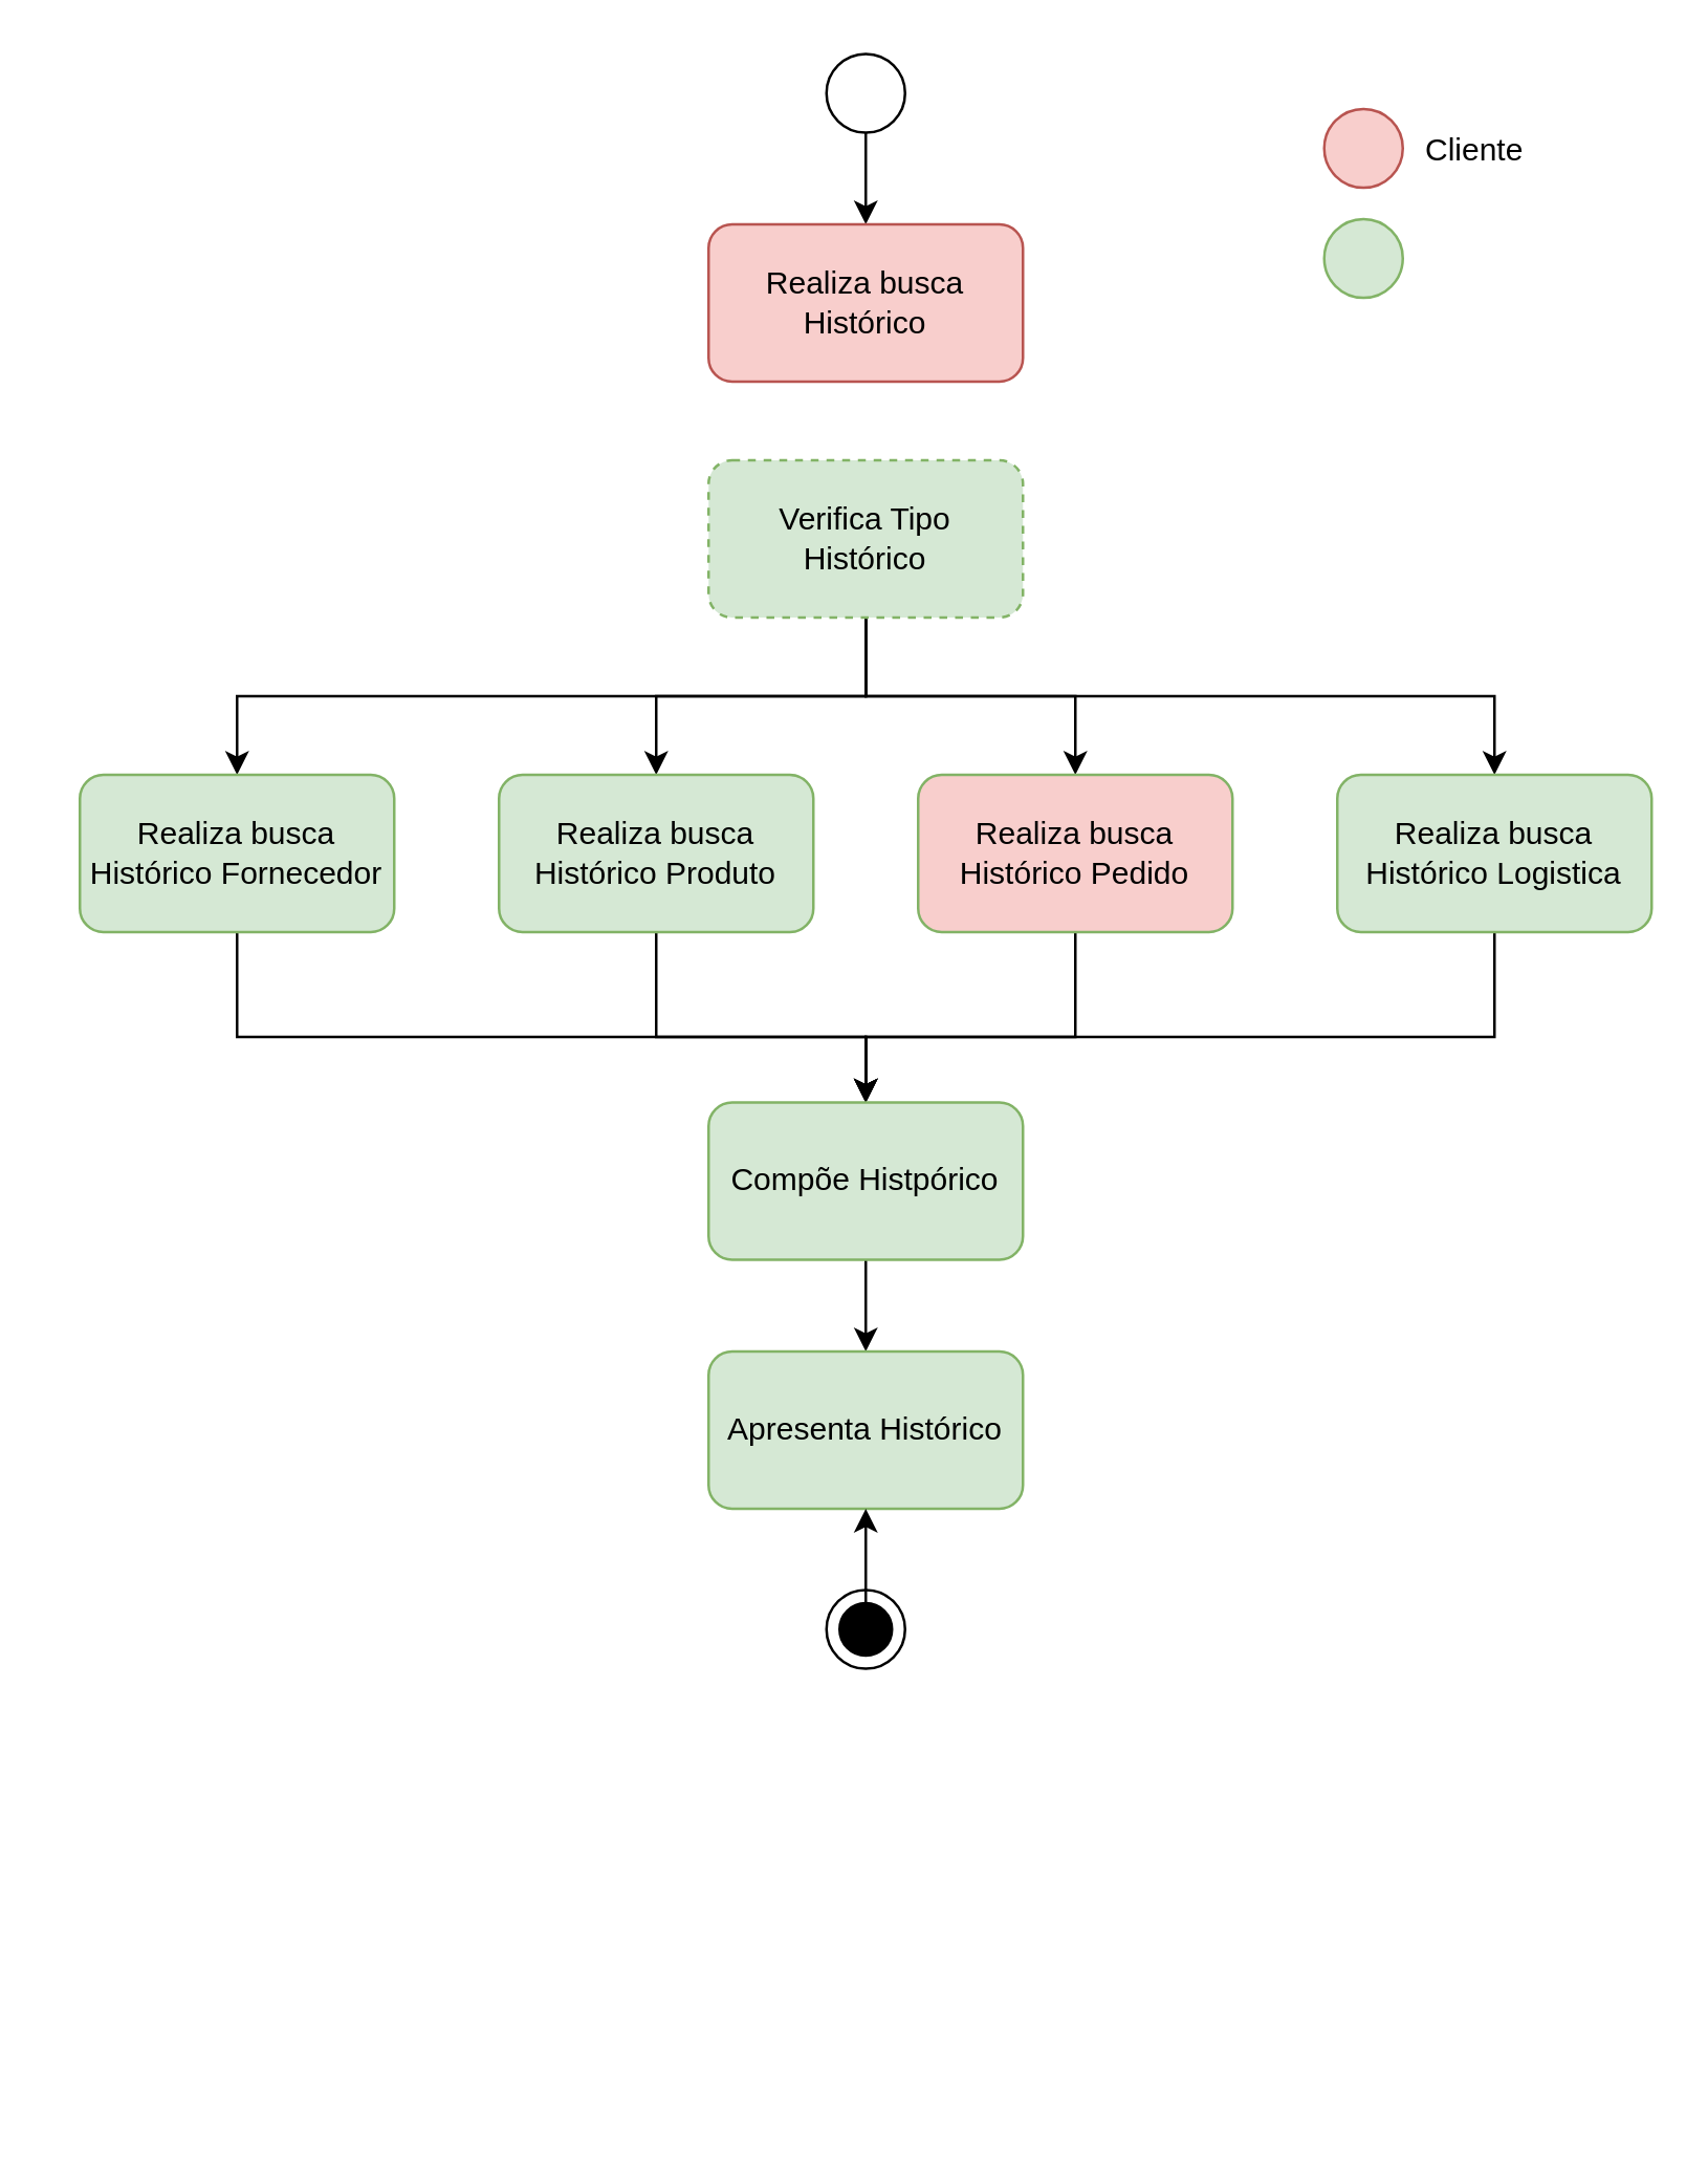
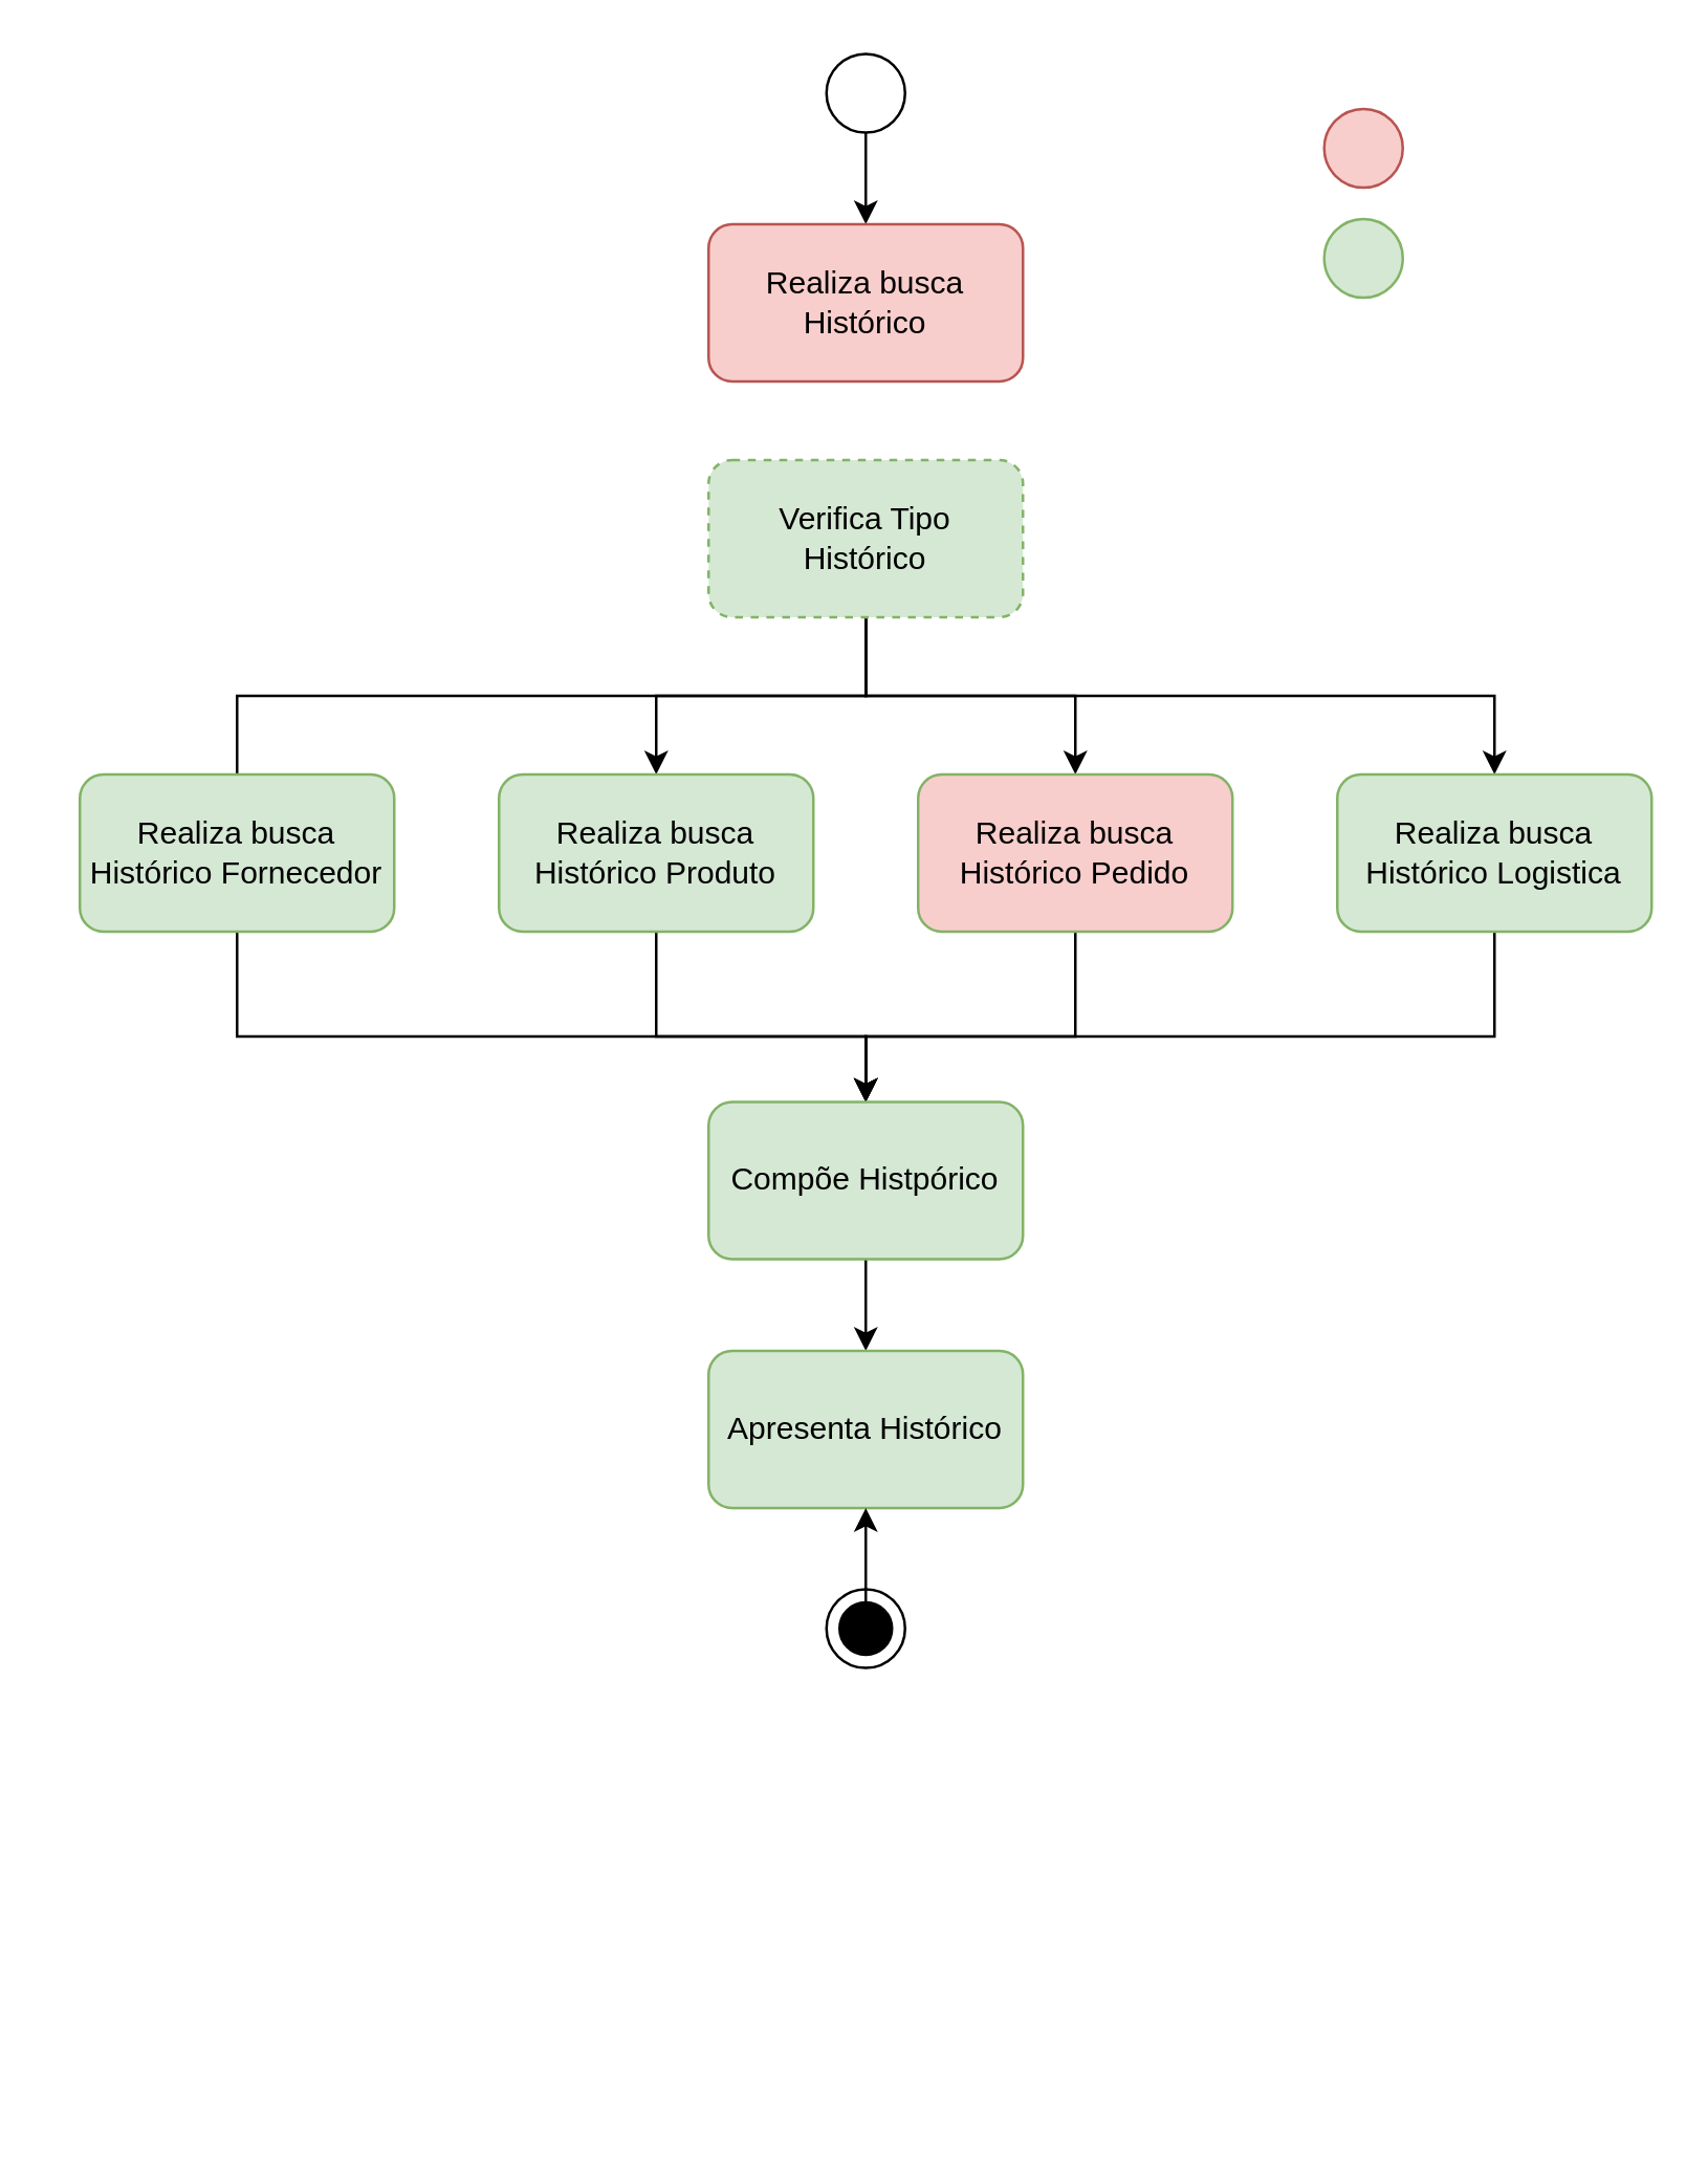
- <mxCell id="7" value="Cliente" style="text;html=1;strokeColor=none;fillColor=none;align=left;verticalAlign=middle;whiteSpace=wrap;rounded=0;" parent="1" vertex="1"><mxGeometry x="542" y="47" width="40" height="20" as="geometry" /></mxCell>
- <mxCell id="9" style="edgeStyle=orthogonalEdgeStyle;rounded=0;orthogonalLoop=1;jettySize=auto;html=1;entryX=0.5;entryY=0;entryDx=0;entryDy=0;exitX=0.5;exitY=1;exitDx=0;exitDy=0;" edge="1" parent="1" source="13" target="15"><mxGeometry relative="1" as="geometry" /></mxCell>
+ <mxCell id="9" style="edgeStyle=orthogonalEdgeStyle;rounded=0;orthogonalLoop=1;jettySize=auto;html=1;entryX=0.5;entryY=0;entryDx=0;entryDy=0;exitX=0.5;exitY=1;exitDx=0;exitDy=0;endArrow=none;" edge="1" parent="1" source="13" target="15"><mxGeometry relative="1" as="geometry" /></mxCell>
